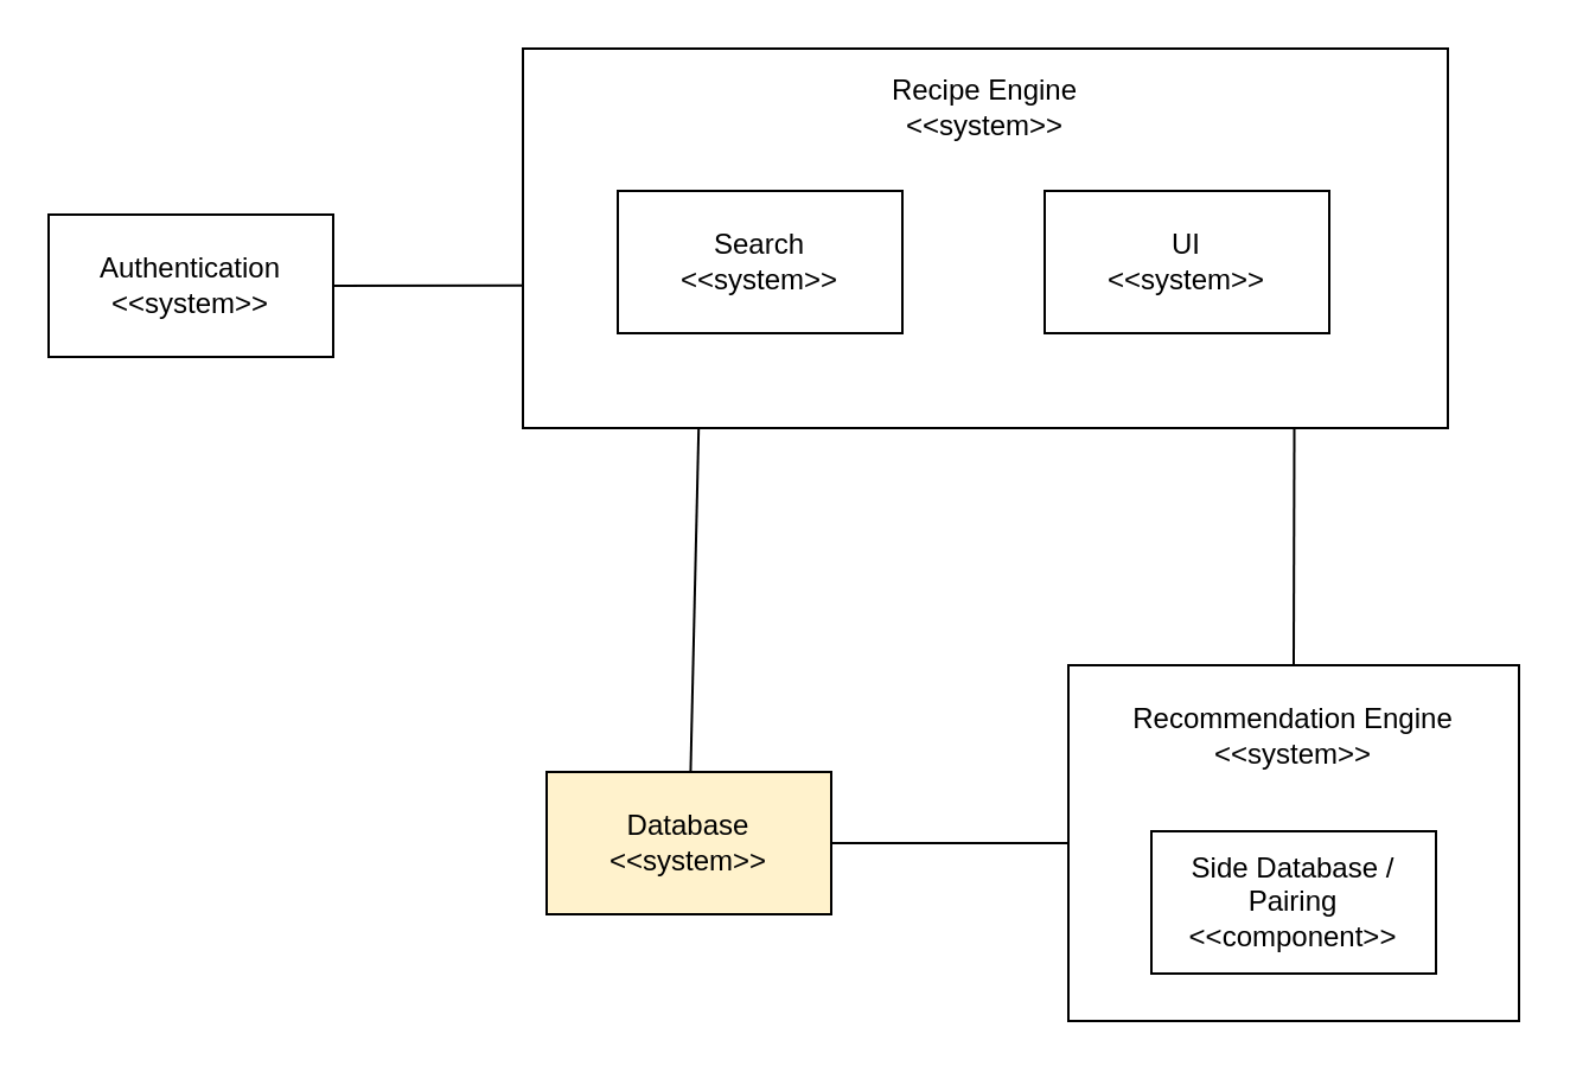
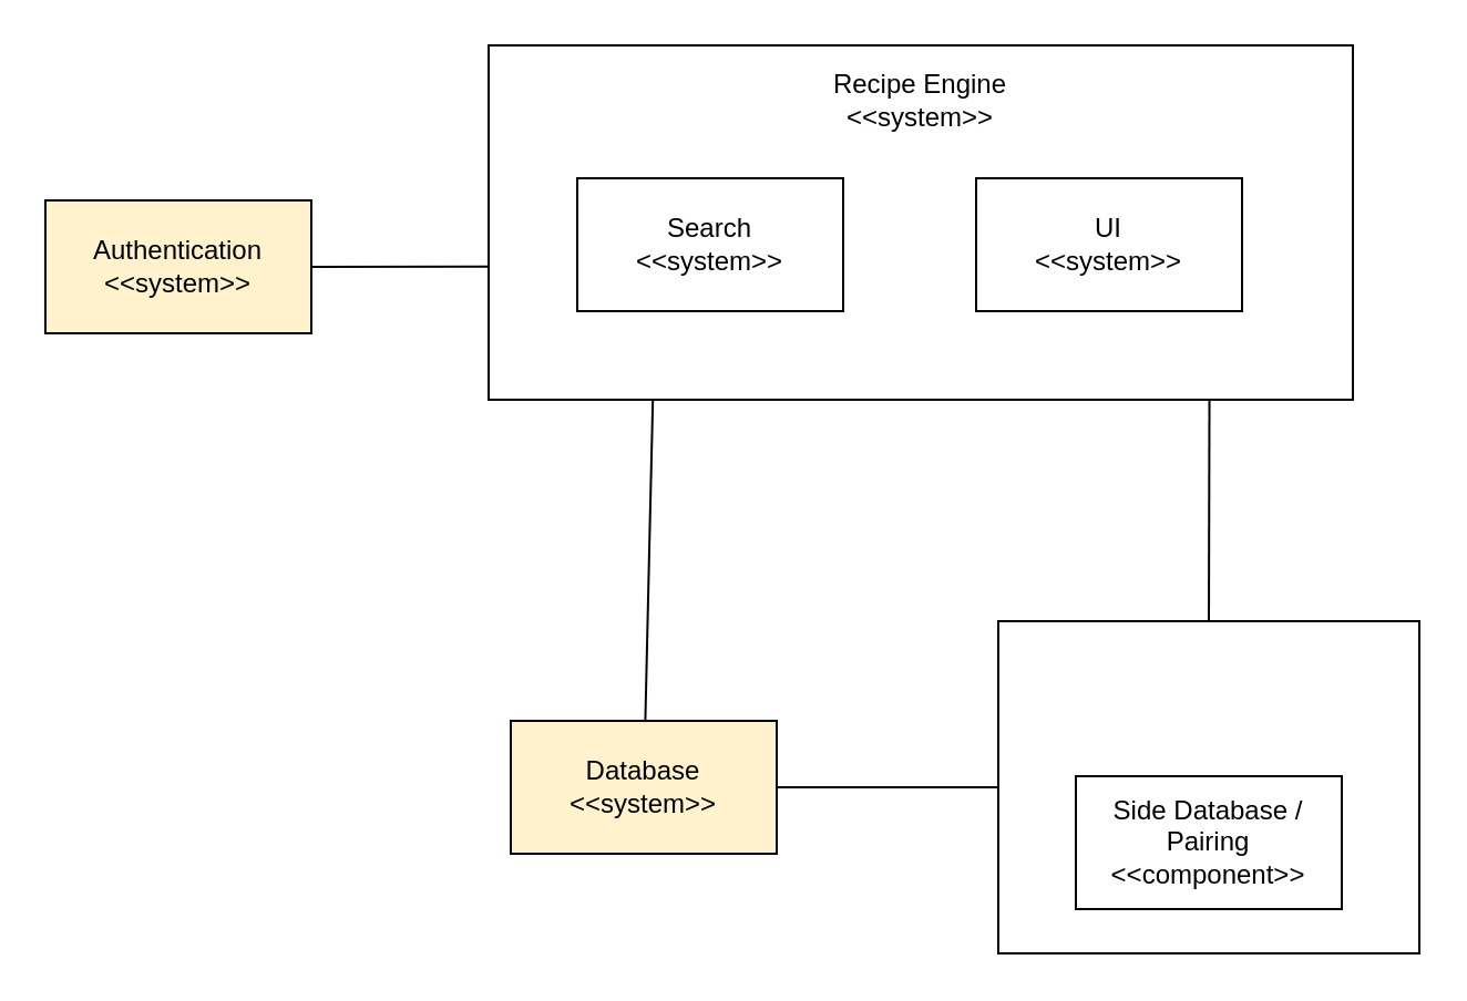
- <mxCell id="12" value="Authentication&lt;br&gt;&amp;lt;&amp;lt;system&amp;gt;&amp;gt;" style="rounded=0;whiteSpace=wrap;html=1;" vertex="1" parent="1"><mxGeometry x="20" y="90" width="120" height="60" as="geometry" /></mxCell>
+ <mxCell id="12" value="Authentication&lt;br&gt;&amp;lt;&amp;lt;system&amp;gt;&amp;gt;" style="rounded=0;whiteSpace=wrap;html=1;fillColor=#fff2cc;" vertex="1" parent="1"><mxGeometry x="20" y="90" width="120" height="60" as="geometry" /></mxCell>
- <mxCell id="14" value="Recommendation Engine&lt;br&gt;&amp;lt;&amp;lt;system&amp;gt;&amp;gt;" style="text;strokeColor=none;align=center;fillColor=none;html=1;verticalAlign=middle;whiteSpace=wrap;rounded=0;" vertex="1" parent="1"><mxGeometry x="470" y="295" width="150" height="30" as="geometry" /></mxCell>
